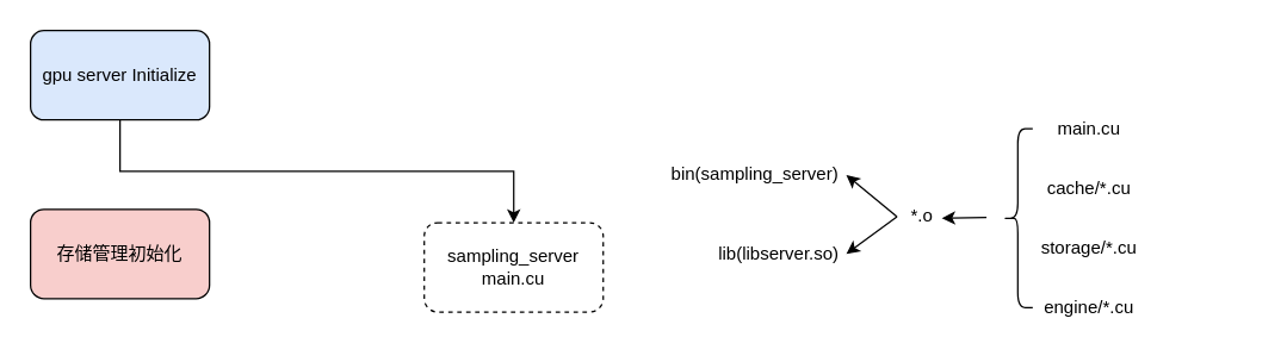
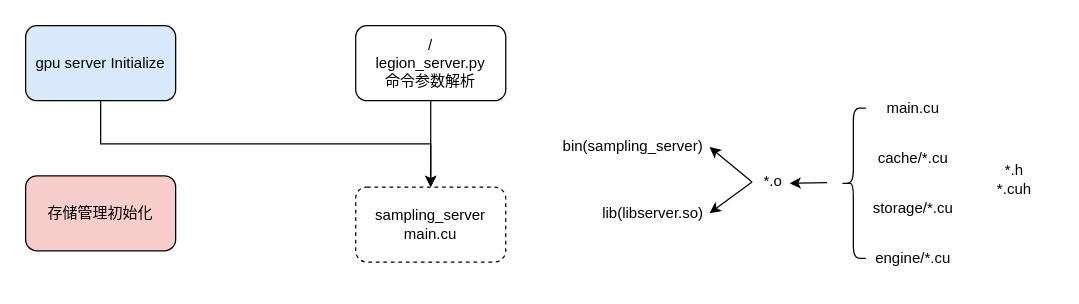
+ <mxCell id="3" value="&lt;div&gt;/&lt;/div&gt;legion_server.py&lt;div&gt;命令参数解析&lt;/div&gt;" style="rounded=1;whiteSpace=wrap;html=1;" vertex="1" parent="1"><mxGeometry x="284" y="20" width="120" height="60" as="geometry" /></mxCell>
+ <mxCell id="2" style="edgeStyle=orthogonalEdgeStyle;rounded=0;orthogonalLoop=1;jettySize=auto;html=1;exitX=0.5;exitY=1;exitDx=0;exitDy=0;entryX=0.5;entryY=0;entryDx=0;entryDy=0;" edge="1" parent="1" source="3" target="4"><mxGeometry relative="1" as="geometry" /></mxCell>
+ <mxCell id="10" value="*.h&lt;div&gt;*.cuh&lt;/div&gt;" style="text;html=1;align=center;verticalAlign=middle;whiteSpace=wrap;rounded=0;" vertex="1" parent="1"><mxGeometry x="781" y="128" width="60" height="30" as="geometry" /></mxCell>
